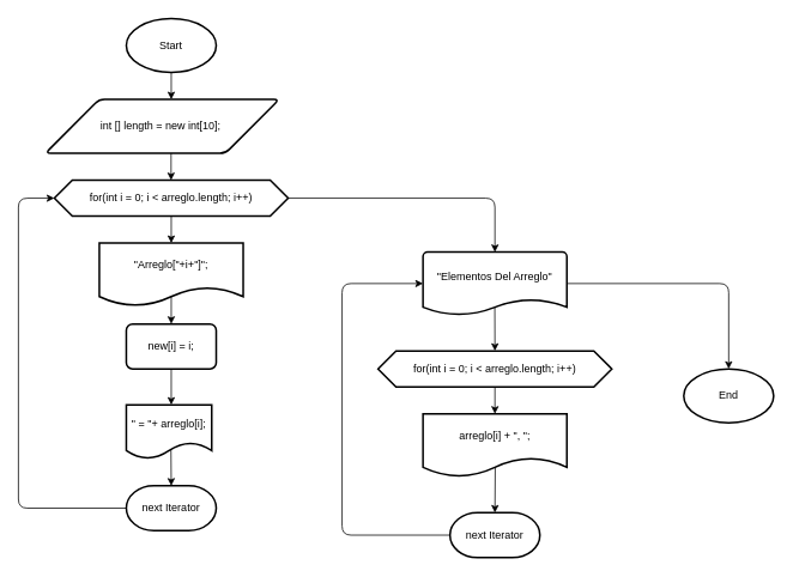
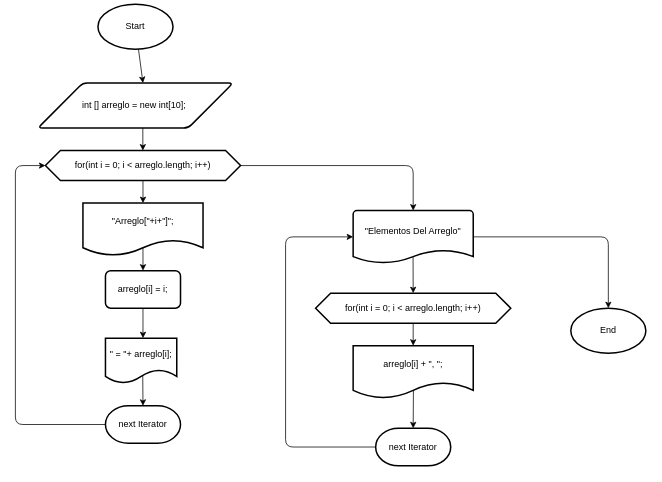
- <mxCell id="2" value="Start" style="strokeWidth=2;html=1;shape=mxgraph.flowchart.start_1;whiteSpace=wrap;" parent="1" vertex="1"><mxGeometry x="140" y="20" width="100" height="60" as="geometry" /></mxCell>
+ <mxCell id="2" value="Start" style="strokeWidth=2;html=1;shape=mxgraph.flowchart.start_1;whiteSpace=wrap;" parent="1" vertex="1"><mxGeometry x="130" y="5" width="100" height="60" as="geometry" /></mxCell>
- <mxCell id="3" value="int [] length = new int[10];&amp;nbsp;" style="shape=parallelogram;html=1;strokeWidth=2;perimeter=parallelogramPerimeter;whiteSpace=wrap;rounded=1;arcSize=12;size=0.23;" parent="1" vertex="1"><mxGeometry x="50" y="110" width="260" height="60" as="geometry" /></mxCell>
+ <mxCell id="3" value="int [] arreglo = new int[10];&amp;nbsp;" style="shape=parallelogram;html=1;strokeWidth=2;perimeter=parallelogramPerimeter;whiteSpace=wrap;rounded=1;arcSize=12;size=0.23;" parent="1" vertex="1"><mxGeometry x="50" y="110" width="260" height="60" as="geometry" /></mxCell>
- <mxCell id="11" value="new[i] = i;" style="rounded=1;whiteSpace=wrap;html=1;absoluteArcSize=1;arcSize=14;strokeWidth=2;" parent="1" vertex="1"><mxGeometry x="140" y="360" width="100" height="50" as="geometry" /></mxCell>
+ <mxCell id="11" value="arreglo[i] = i;" style="rounded=1;whiteSpace=wrap;html=1;absoluteArcSize=1;arcSize=14;strokeWidth=2;" parent="1" vertex="1"><mxGeometry x="140" y="360" width="100" height="50" as="geometry" /></mxCell>
